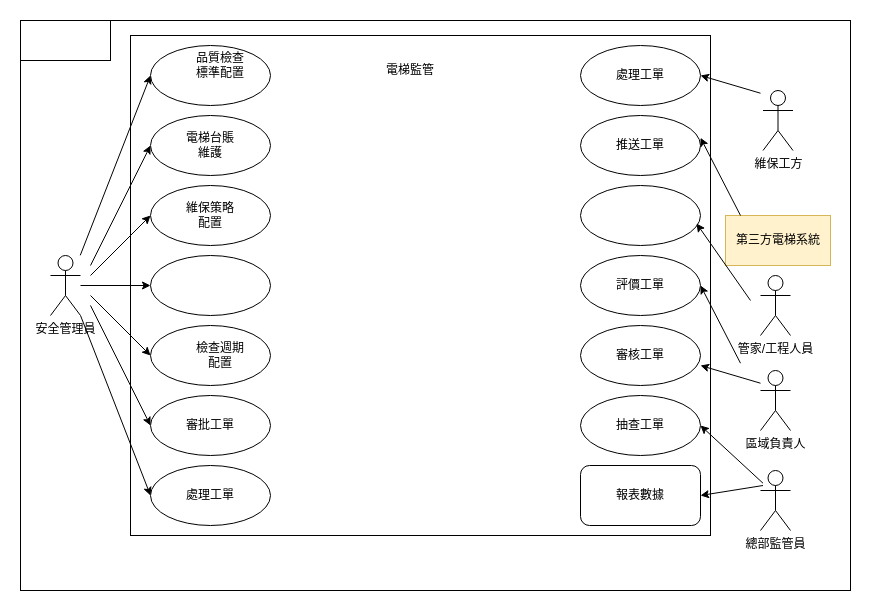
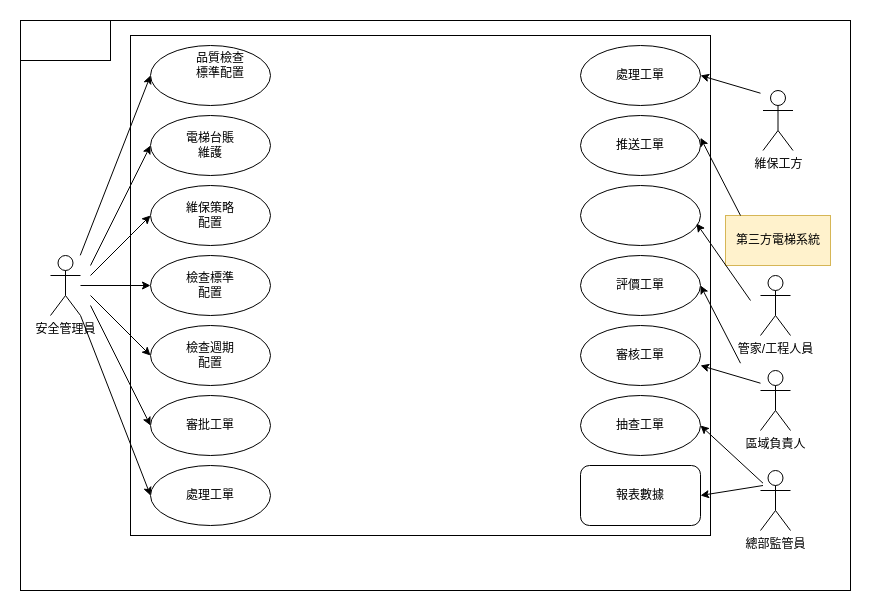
- <mxCell id="52" value="電梯監管" style="text;html=1;align=center;verticalAlign=middle;whiteSpace=wrap;rounded=0;" vertex="1" parent="1"><mxGeometry x="380" y="55" width="60" height="30" as="geometry" /></mxCell>
+ <mxCell id="30" value="檢查標準配置" style="text;html=1;align=center;verticalAlign=middle;whiteSpace=wrap;rounded=0;" vertex="1" parent="1"><mxGeometry x="180" y="270" width="60" height="30" as="geometry" /></mxCell>
- <mxCell id="29" value="檢查週期配置" style="text;html=1;align=center;verticalAlign=middle;whiteSpace=wrap;rounded=0;" vertex="1" parent="1"><mxGeometry x="190" y="340" width="60" height="30" as="geometry" /></mxCell>
+ <mxCell id="29" value="檢查週期配置" style="text;html=1;align=center;verticalAlign=middle;whiteSpace=wrap;rounded=0;" vertex="1" parent="1"><mxGeometry x="180" y="340" width="60" height="30" as="geometry" /></mxCell>
